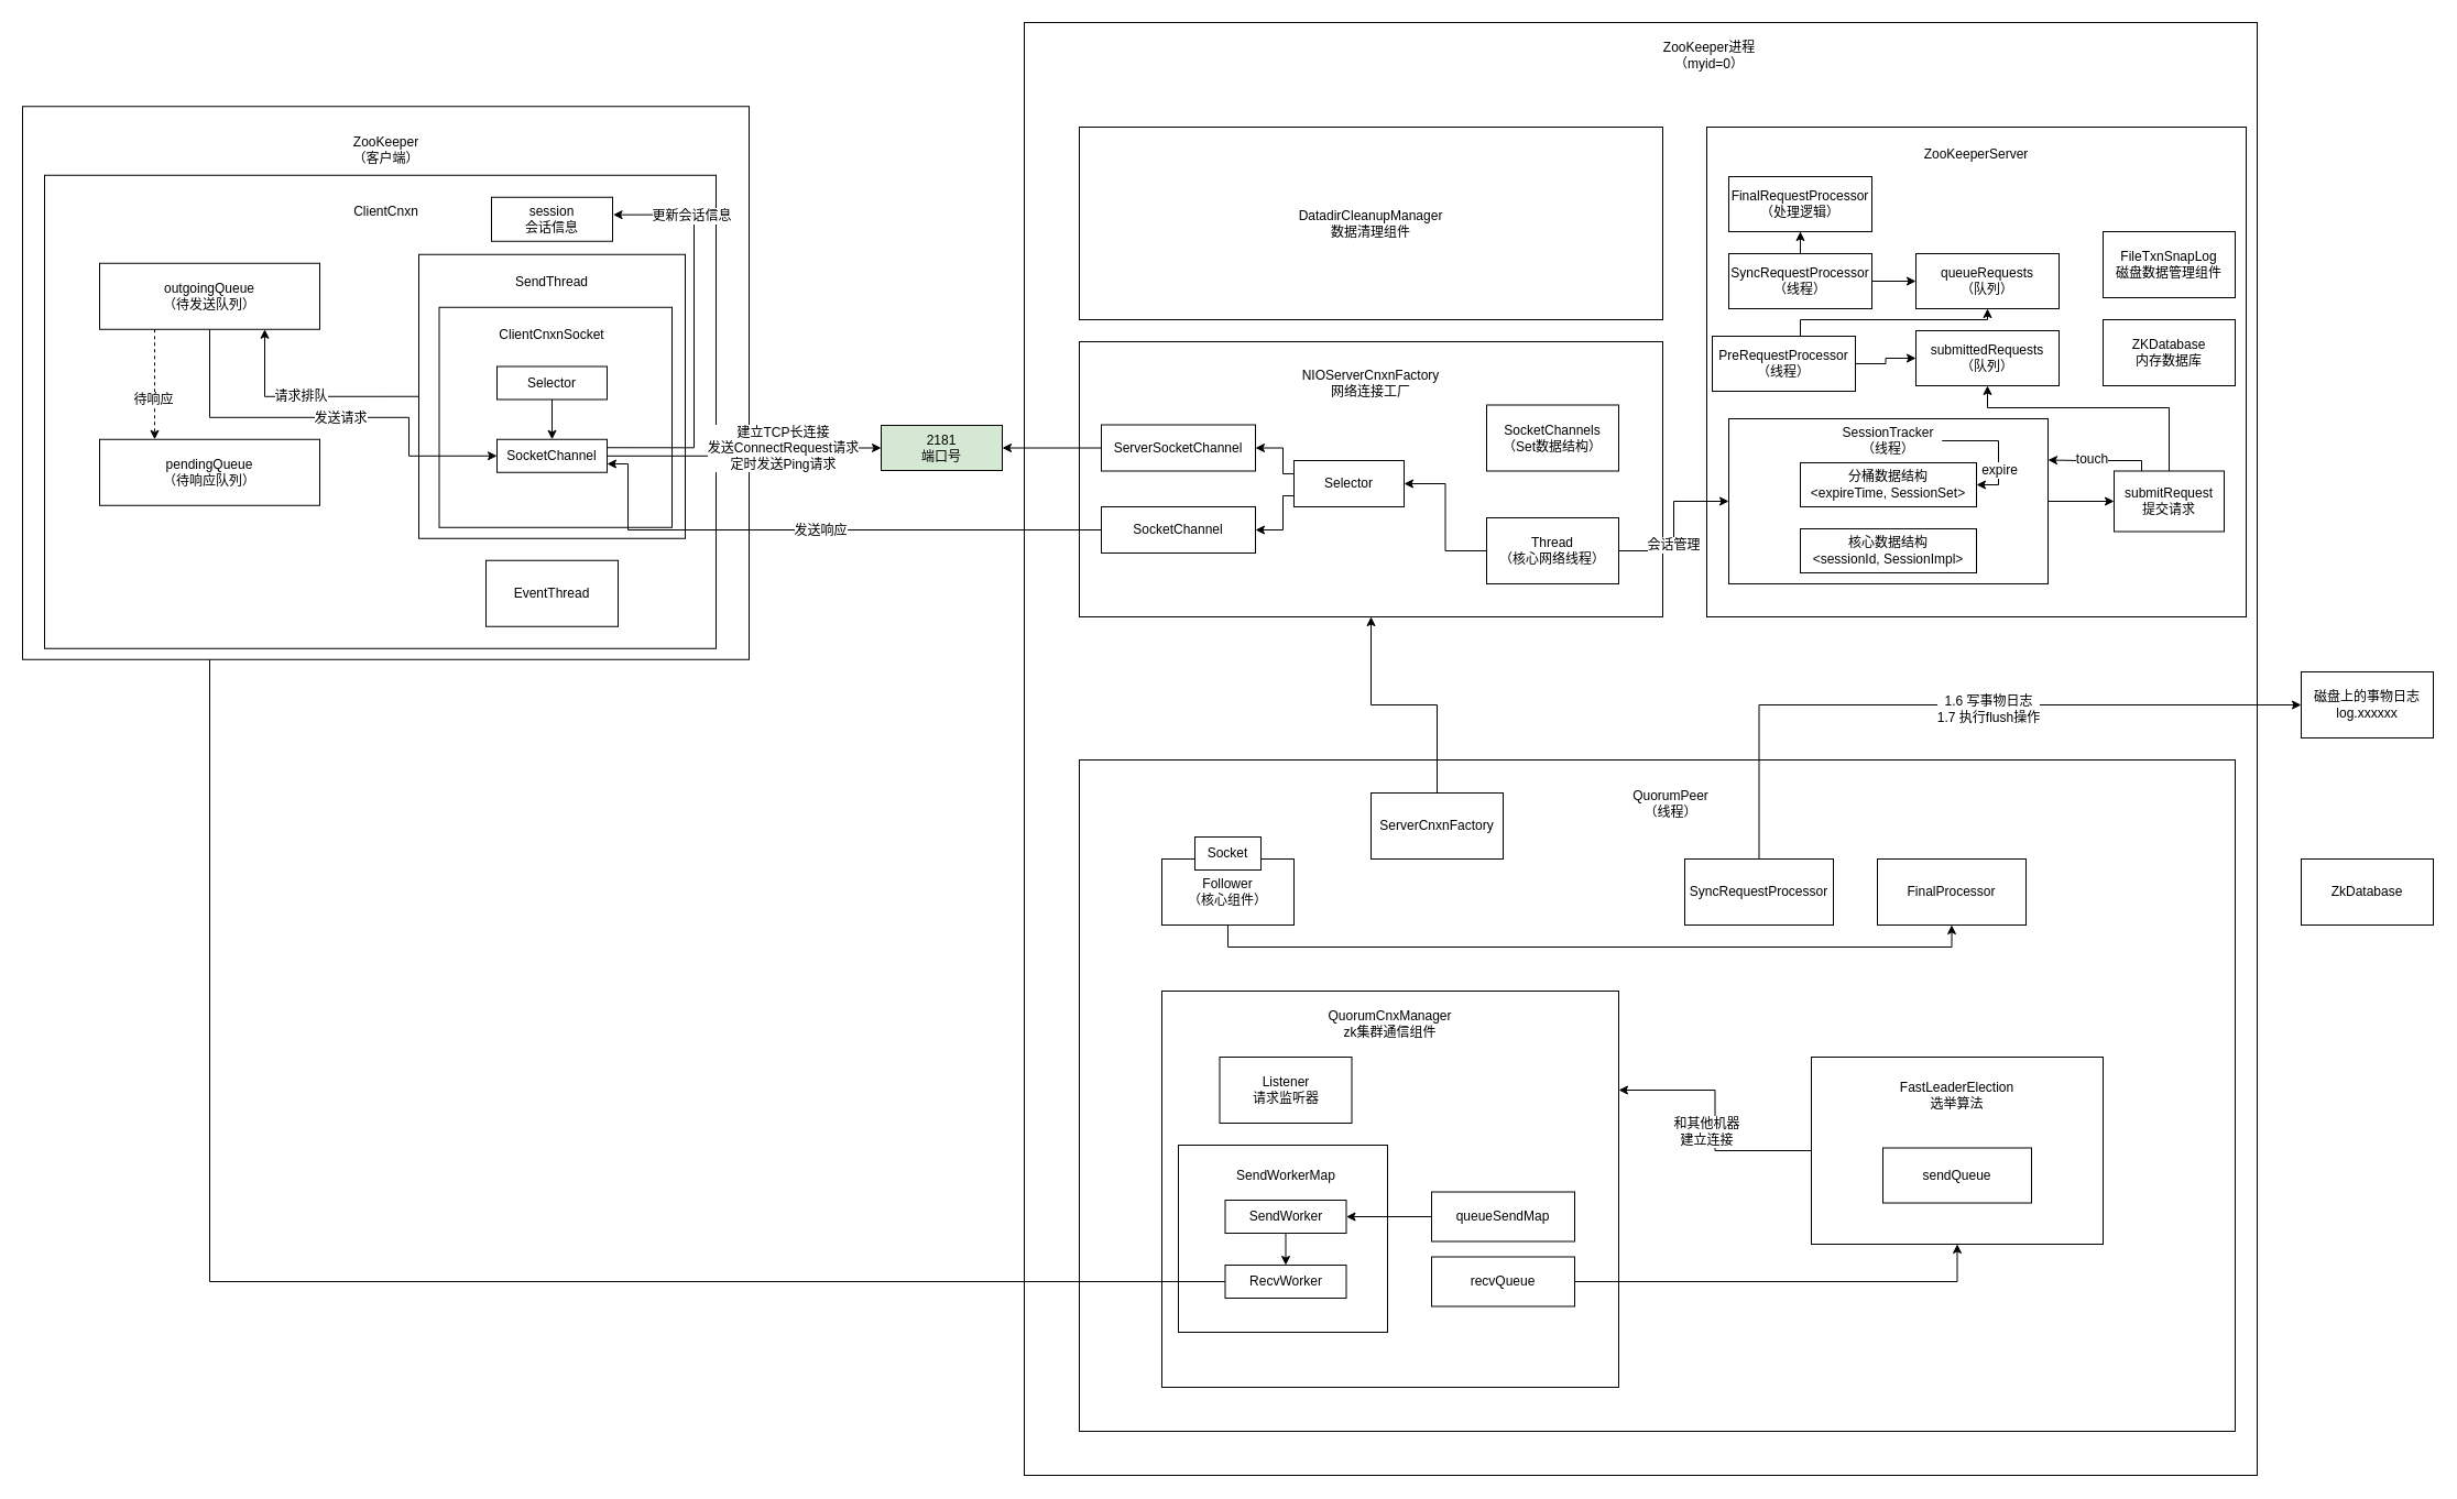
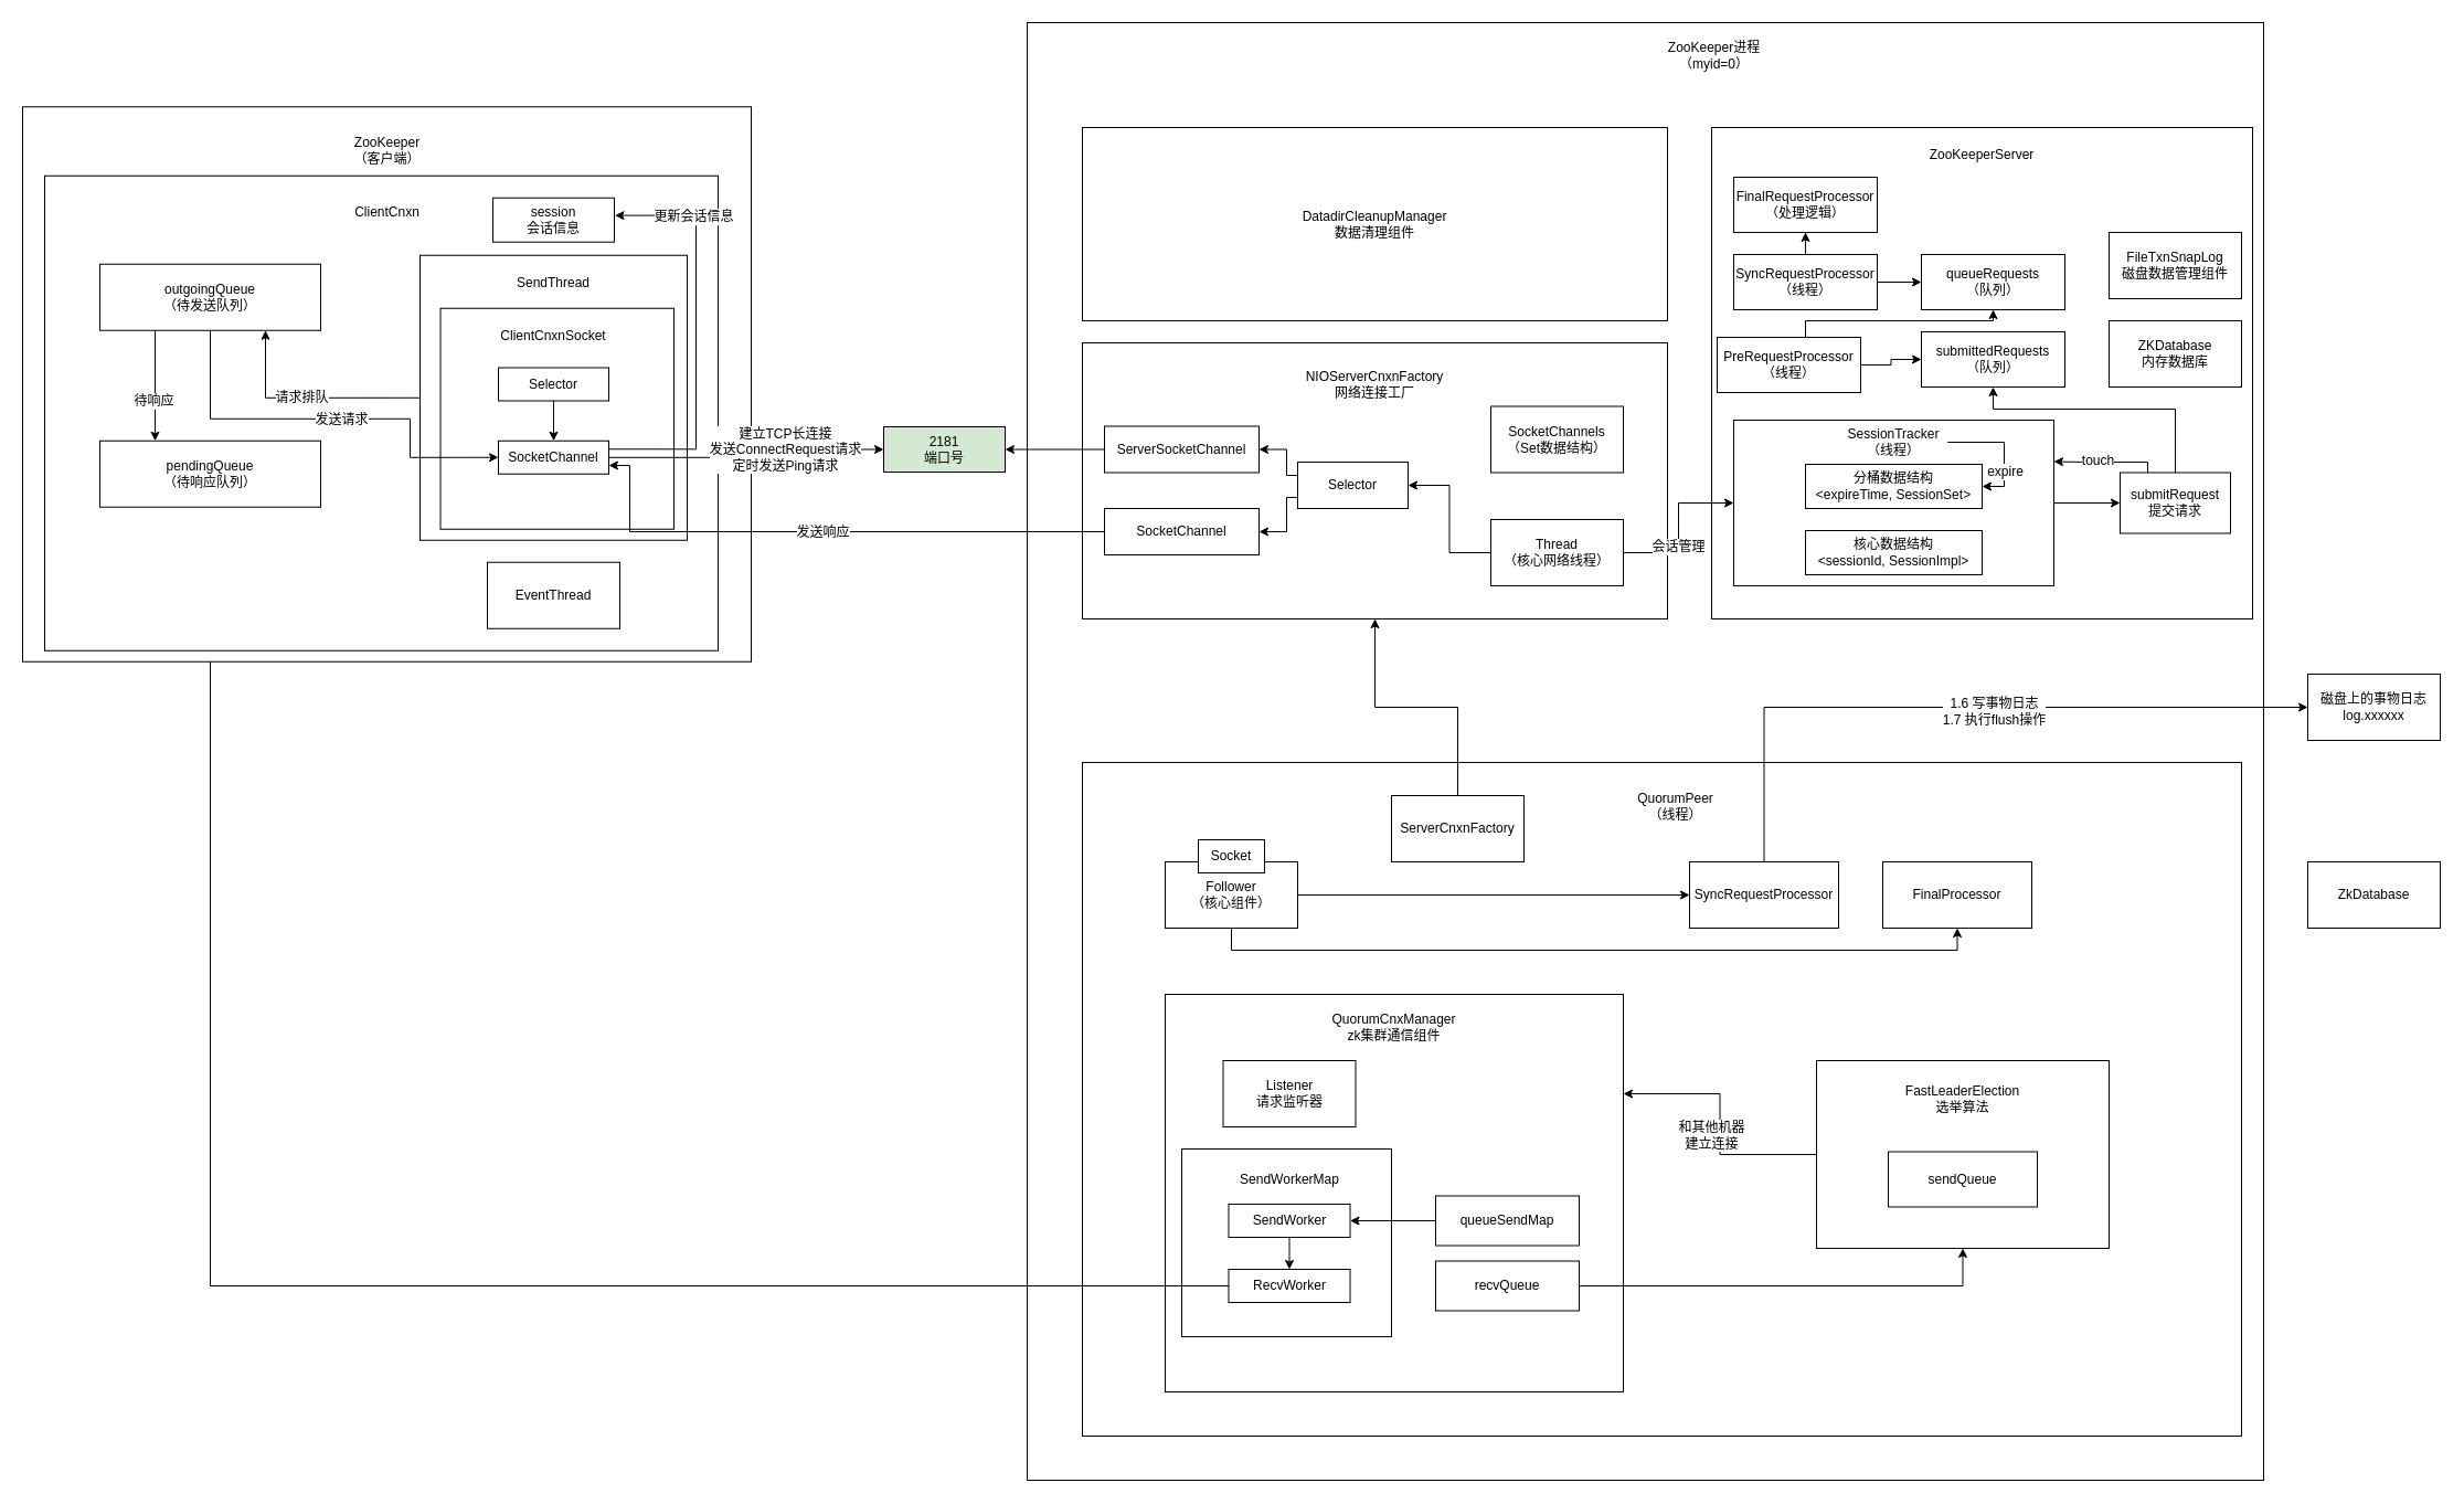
- <mxCell id="93" style="edgeStyle=orthogonalEdgeStyle;rounded=0;orthogonalLoop=1;jettySize=auto;html=1;exitX=0.25;exitY=1;exitDx=0;exitDy=0;entryX=0.25;entryY=0;entryDx=0;entryDy=0;dashed=1;" edge="1" parent="1" source="97" target="98"><mxGeometry relative="1" as="geometry" /></mxCell>
+ <mxCell id="93" style="edgeStyle=orthogonalEdgeStyle;rounded=0;orthogonalLoop=1;jettySize=auto;html=1;exitX=0.25;exitY=1;exitDx=0;exitDy=0;entryX=0.25;entryY=0;entryDx=0;entryDy=0;" edge="1" parent="1" source="97" target="98"><mxGeometry relative="1" as="geometry" /></mxCell>
- <mxCell id="49" value="ServerCnxnFactory" style="rounded=0;whiteSpace=wrap;html=1;" vertex="1" parent="1"><mxGeometry x="1245" y="720" width="120" height="60" as="geometry" /></mxCell>
+ <mxCell id="49" value="ServerCnxnFactory" style="rounded=0;whiteSpace=wrap;html=1;" vertex="1" parent="1"><mxGeometry x="1260" y="720" width="120" height="60" as="geometry" /></mxCell>
+ <mxCell id="45" style="edgeStyle=orthogonalEdgeStyle;rounded=0;orthogonalLoop=1;jettySize=auto;html=1;" edge="1" parent="1" source="46" target="71"><mxGeometry relative="1" as="geometry" /></mxCell>
